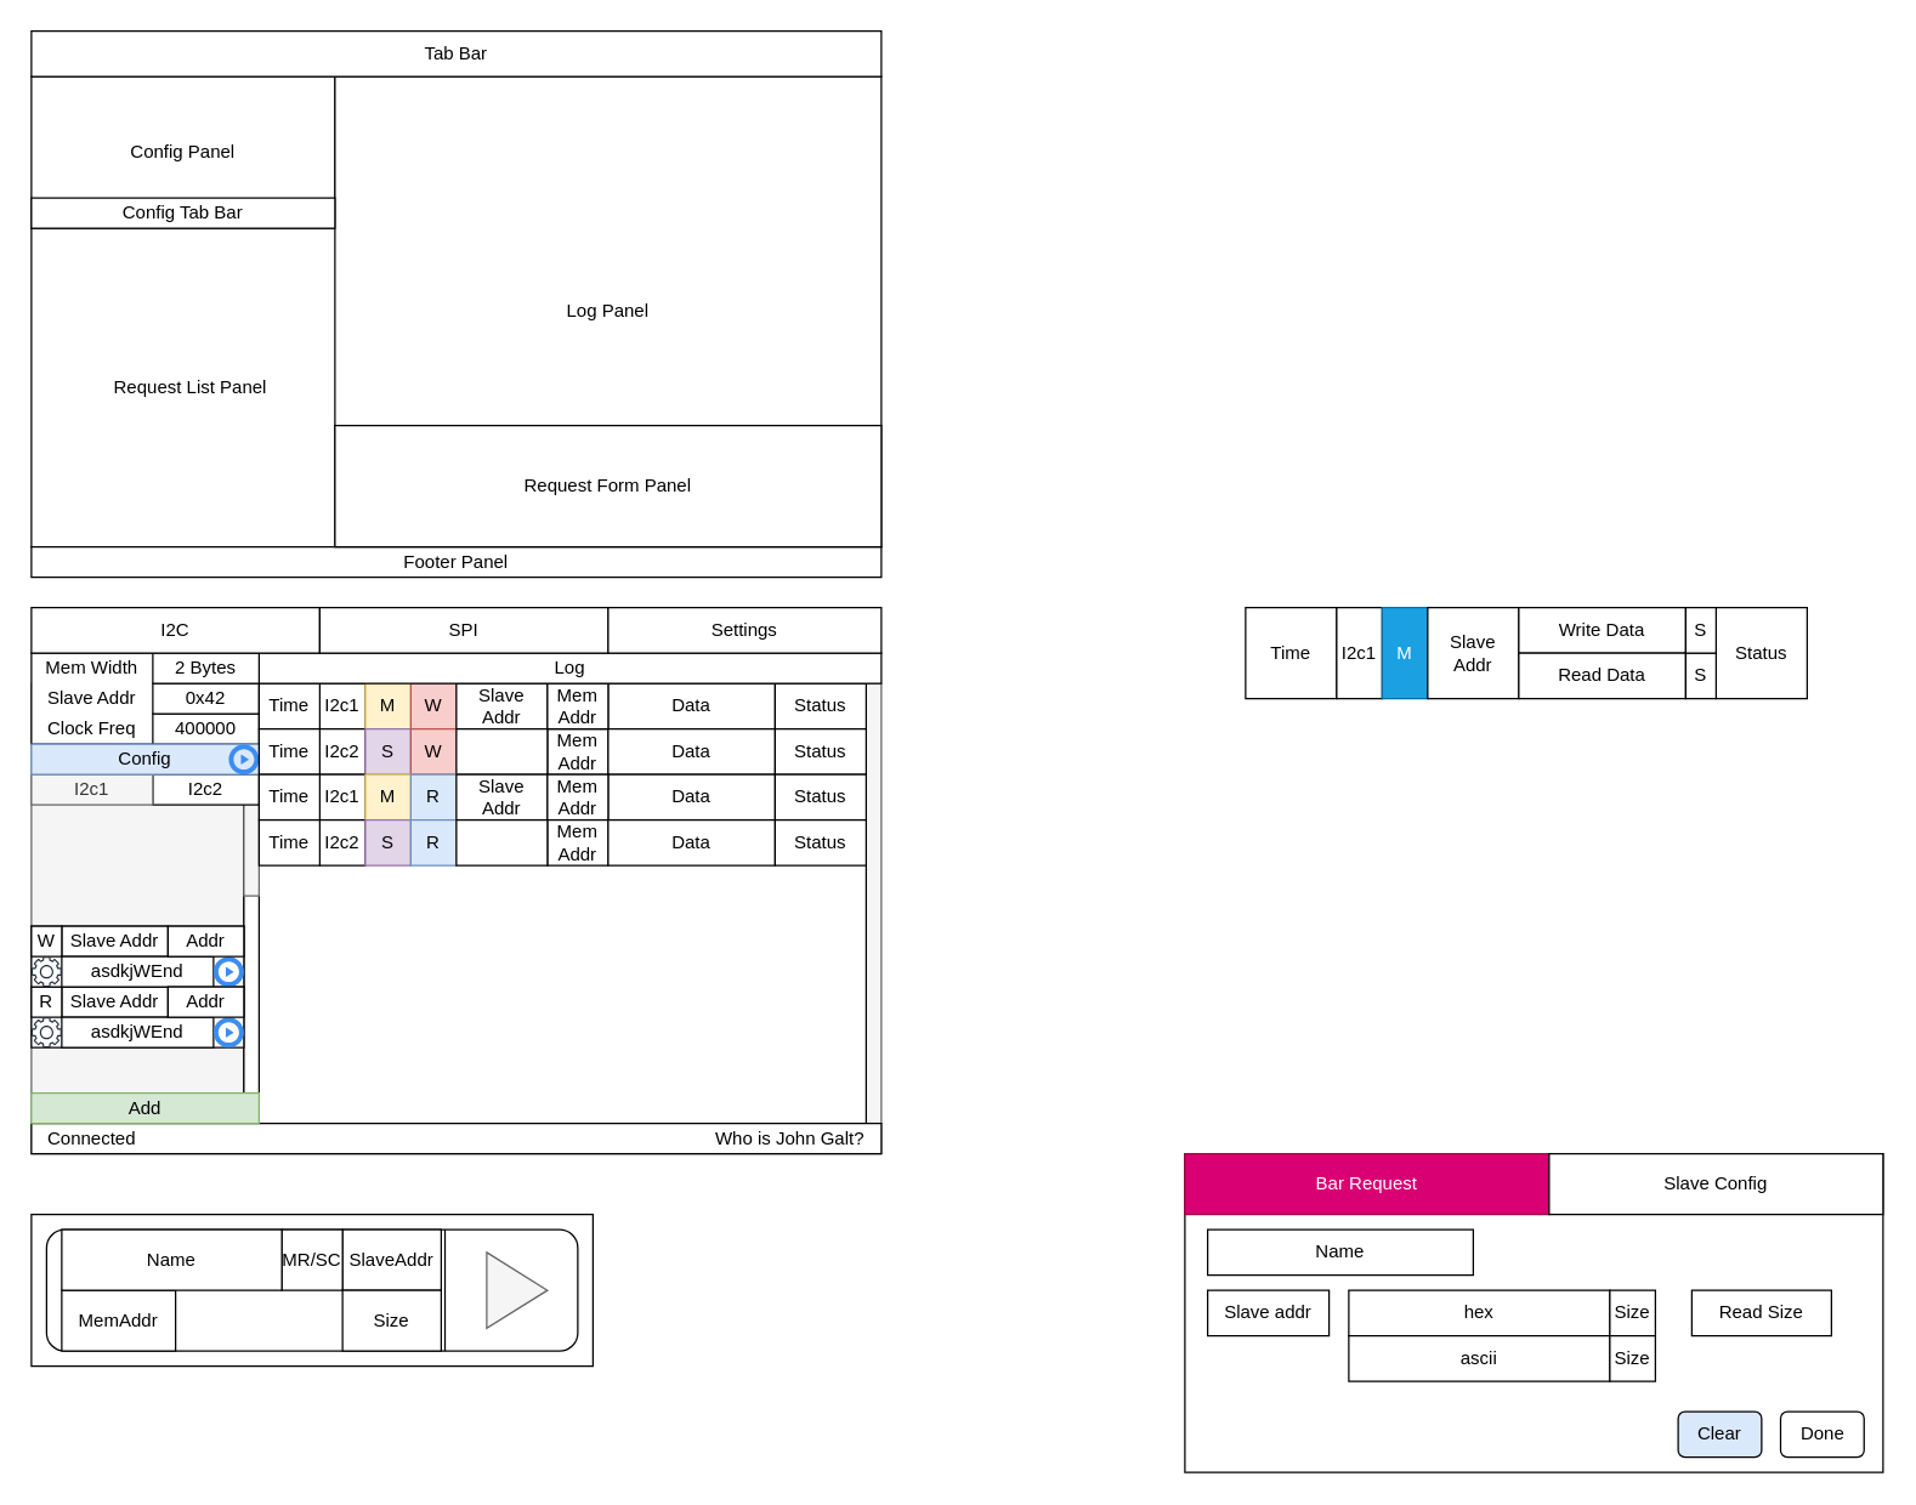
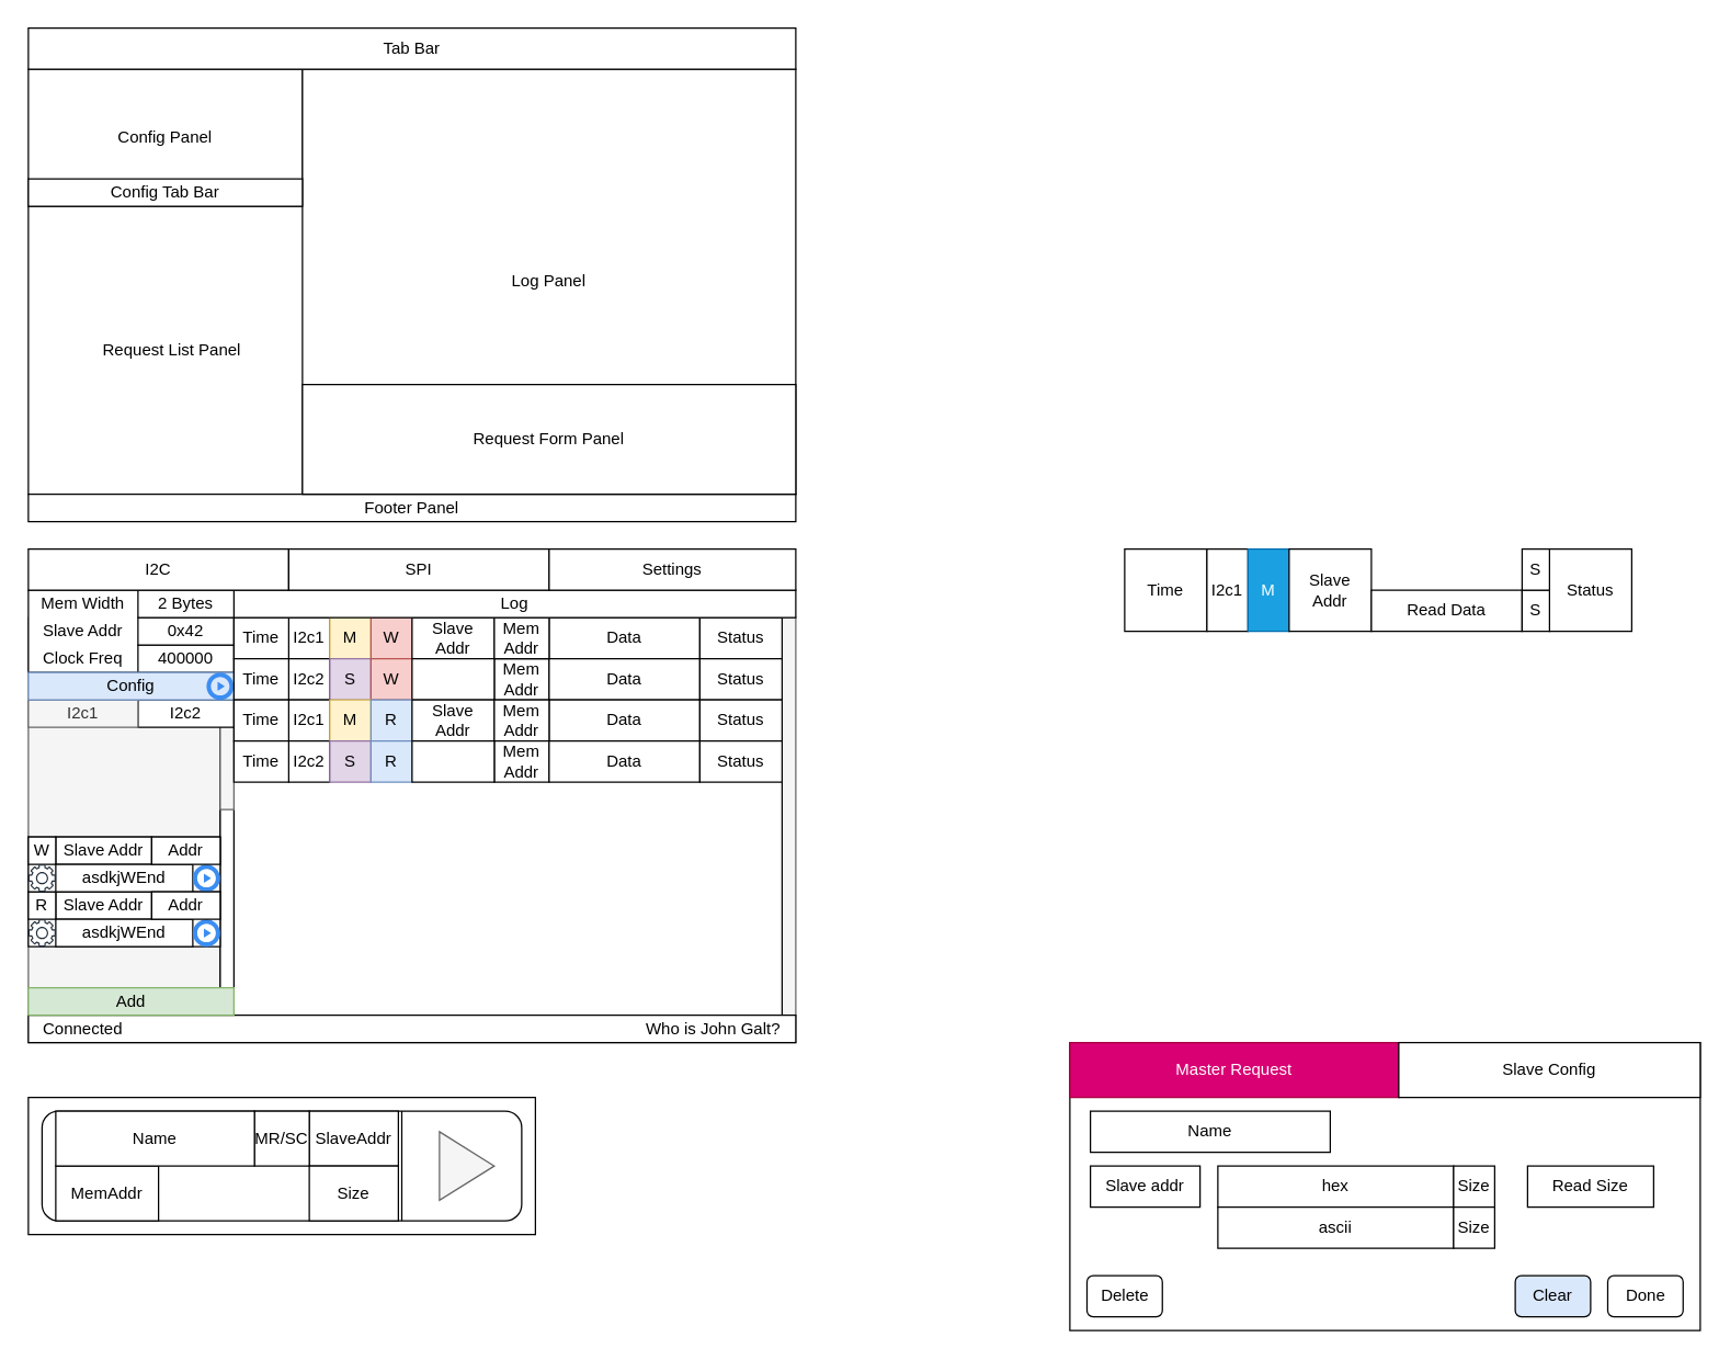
- <mxCell id="104" value="Write Data" style="rounded=0;whiteSpace=wrap;html=1;" parent="1" vertex="1"><mxGeometry x="1000" y="400" width="110" height="30" as="geometry" /></mxCell>
- <mxCell id="93" value="Bar Request" style="rounded=0;whiteSpace=wrap;html=1;fillColor=#d80073;fontColor=#ffffff;strokeColor=#A50040;" parent="1" vertex="1"><mxGeometry x="780" y="760" width="240" height="40" as="geometry" /></mxCell>
+ <mxCell id="93" value="Master Request" style="rounded=0;whiteSpace=wrap;html=1;fillColor=#d80073;fontColor=#ffffff;strokeColor=#A50040;" parent="1" vertex="1"><mxGeometry x="780" y="760" width="240" height="40" as="geometry" /></mxCell>
+ <mxCell id="92" value="Delete" style="rounded=1;whiteSpace=wrap;html=1;" parent="1" vertex="1"><mxGeometry x="792.5" y="930" width="55" height="30" as="geometry" /></mxCell>
